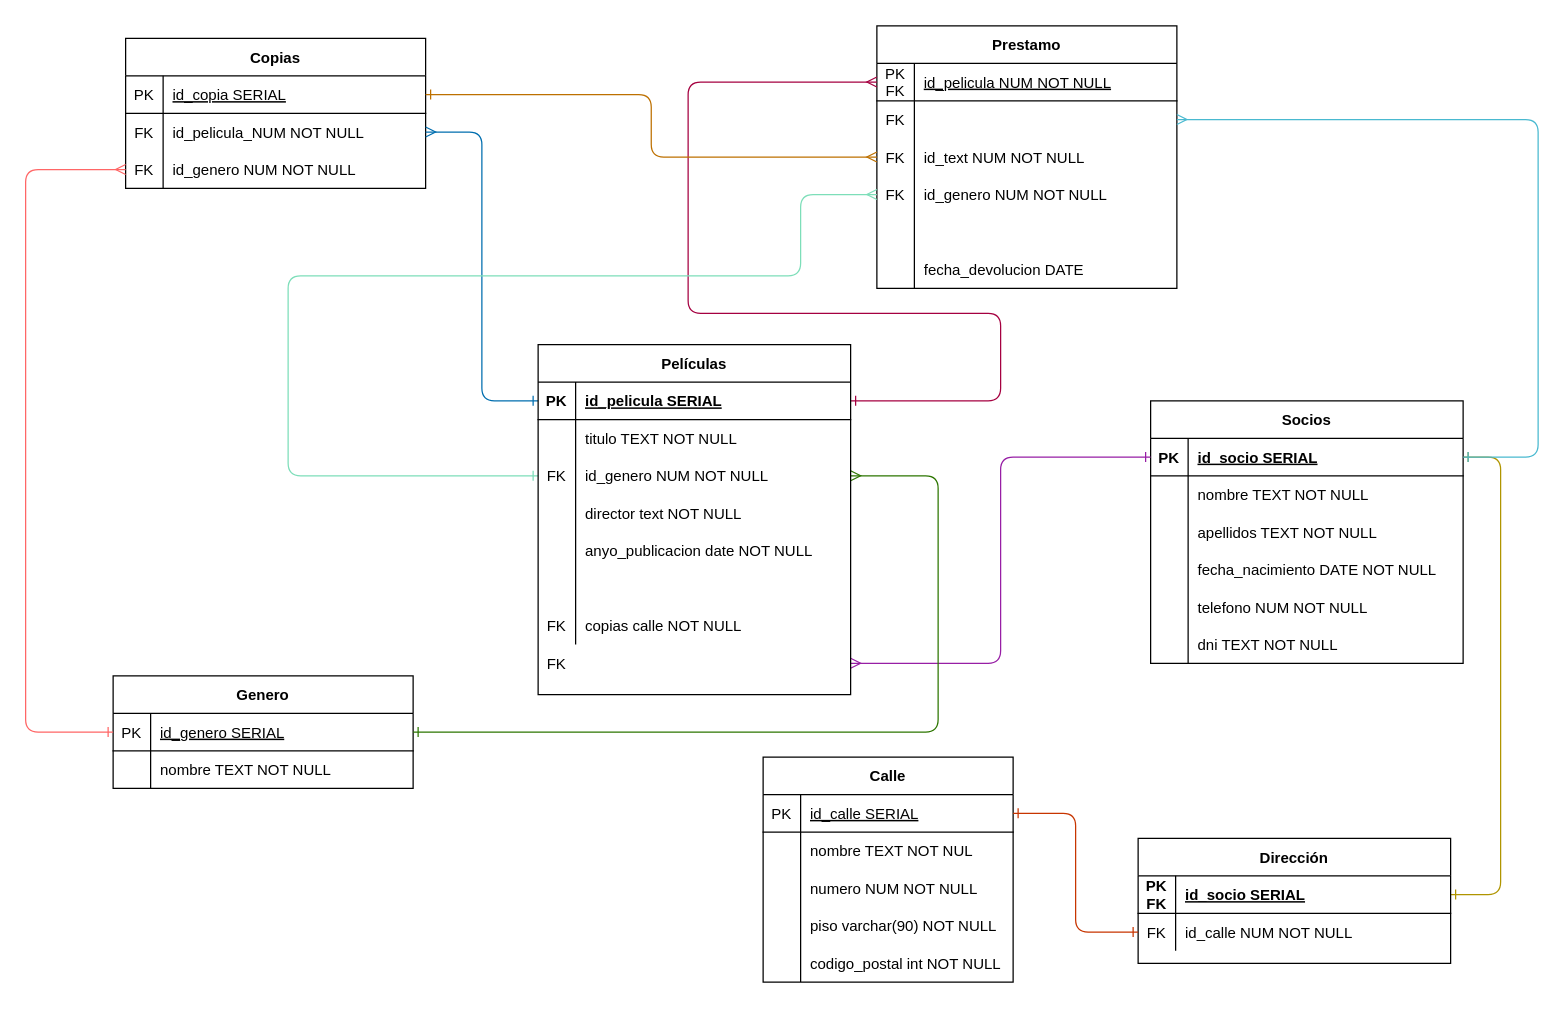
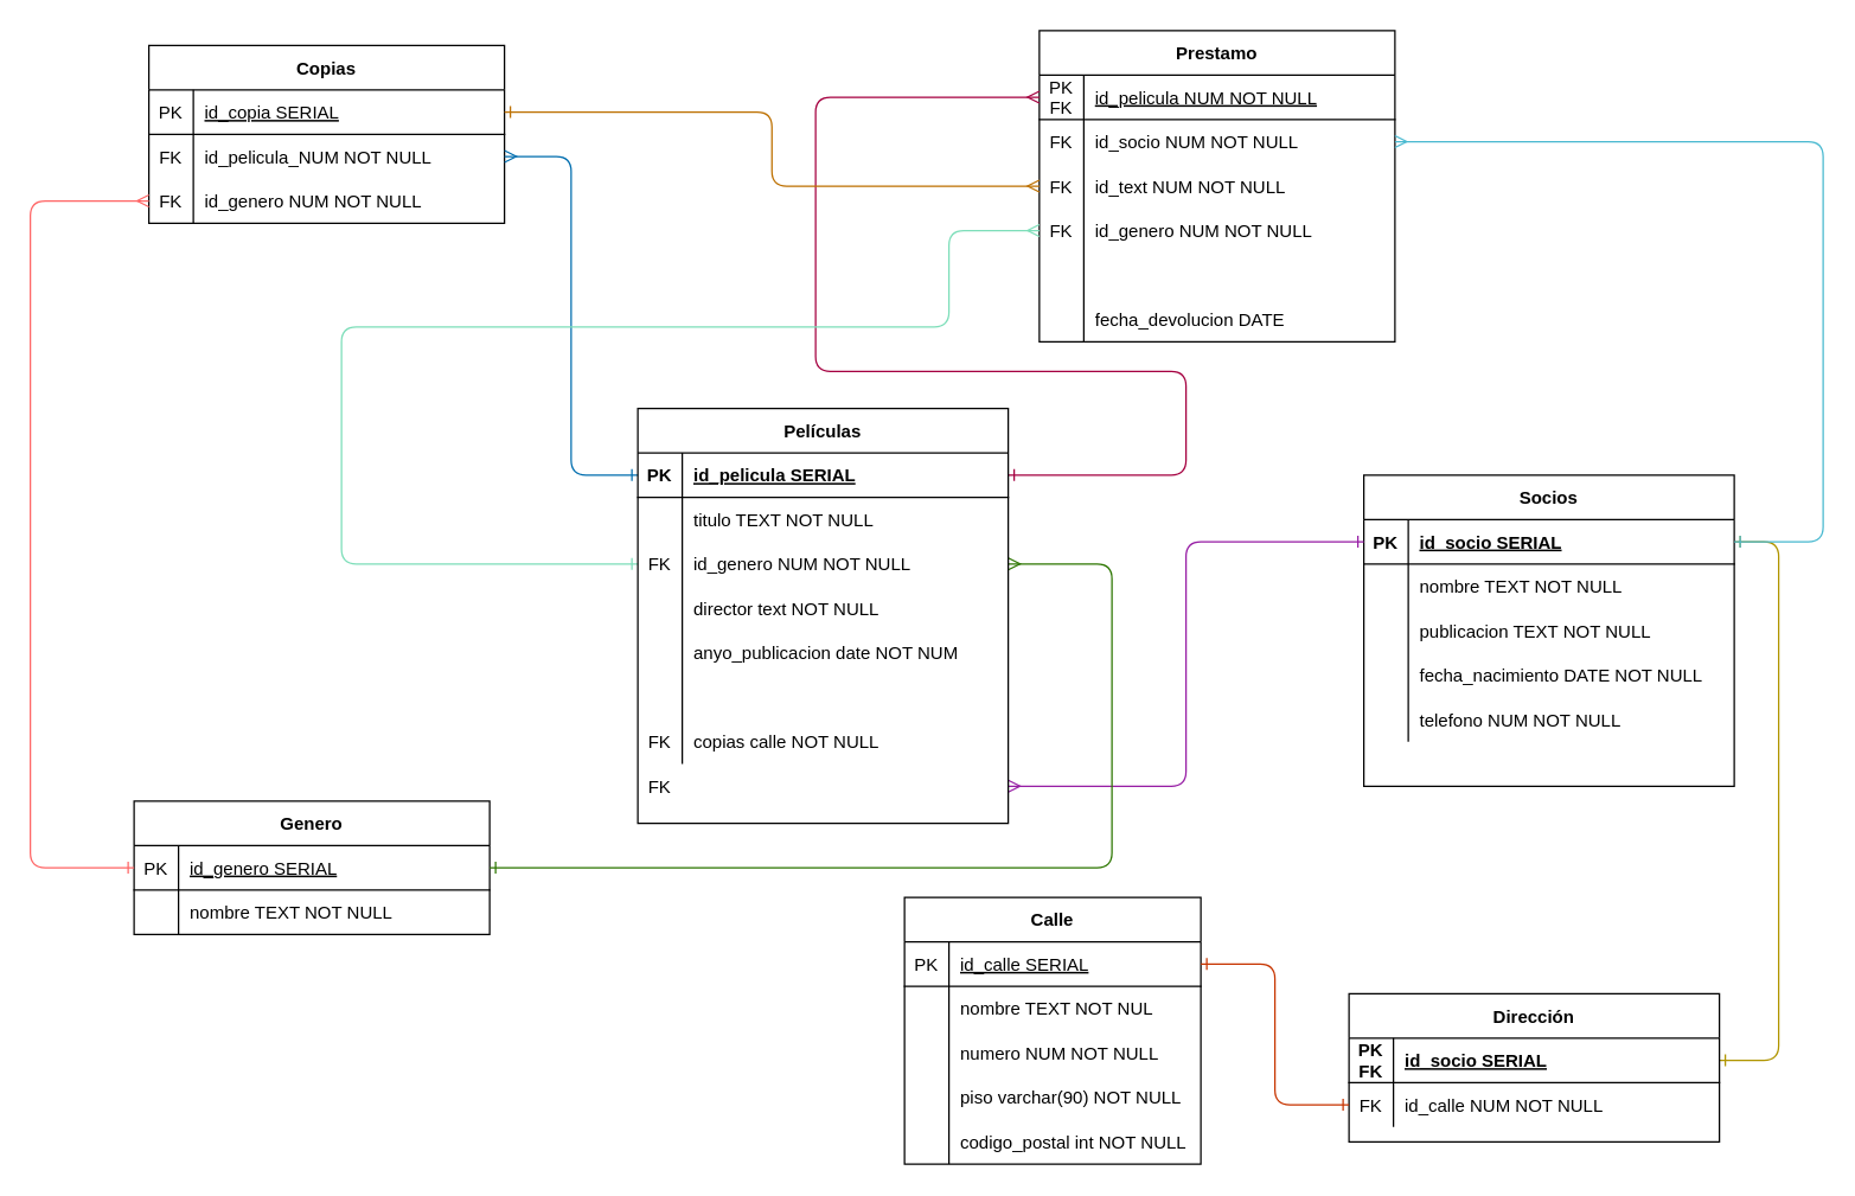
+ <mxCell id="35" value="id_socio NUM NOT NULL" style="shape=partialRectangle;overflow=hidden;connectable=0;fillColor=none;top=0;left=0;bottom=0;right=0;align=left;spacingLeft=6;" parent="33" vertex="1"><mxGeometry x="30" width="210" height="30" as="geometry"><mxRectangle width="210" height="30" as="alternateBounds" /></mxGeometry></mxCell>
- <mxCell id="19" value="apellidos TEXT NOT NULL" style="shape=partialRectangle;overflow=hidden;connectable=0;fillColor=none;top=0;left=0;bottom=0;right=0;align=left;spacingLeft=6;" parent="17" vertex="1"><mxGeometry x="30" width="220" height="30" as="geometry"><mxRectangle width="220" height="30" as="alternateBounds" /></mxGeometry></mxCell>
+ <mxCell id="19" value="publicacion TEXT NOT NULL" style="shape=partialRectangle;overflow=hidden;connectable=0;fillColor=none;top=0;left=0;bottom=0;right=0;align=left;spacingLeft=6;" parent="17" vertex="1"><mxGeometry x="30" width="220" height="30" as="geometry"><mxRectangle width="220" height="30" as="alternateBounds" /></mxGeometry></mxCell>
- <mxCell id="103" value="anyo_publicacion date NOT NULL" style="shape=partialRectangle;overflow=hidden;connectable=0;fillColor=none;top=0;left=0;bottom=0;right=0;align=left;spacingLeft=6;" parent="101" vertex="1"><mxGeometry x="30" width="220" height="30" as="geometry"><mxRectangle width="220" height="30" as="alternateBounds" /></mxGeometry></mxCell>
+ <mxCell id="103" value="anyo_publicacion date NOT NUM" style="shape=partialRectangle;overflow=hidden;connectable=0;fillColor=none;top=0;left=0;bottom=0;right=0;align=left;spacingLeft=6;" parent="101" vertex="1"><mxGeometry x="30" width="220" height="30" as="geometry"><mxRectangle width="220" height="30" as="alternateBounds" /></mxGeometry></mxCell>
- <mxCell id="28" value="dni TEXT NOT NULL" style="shape=partialRectangle;overflow=hidden;connectable=0;fillColor=none;top=0;left=0;bottom=0;right=0;align=left;spacingLeft=6;" parent="26" vertex="1"><mxGeometry x="30" width="220" height="30" as="geometry"><mxRectangle width="220" height="30" as="alternateBounds" /></mxGeometry></mxCell>
